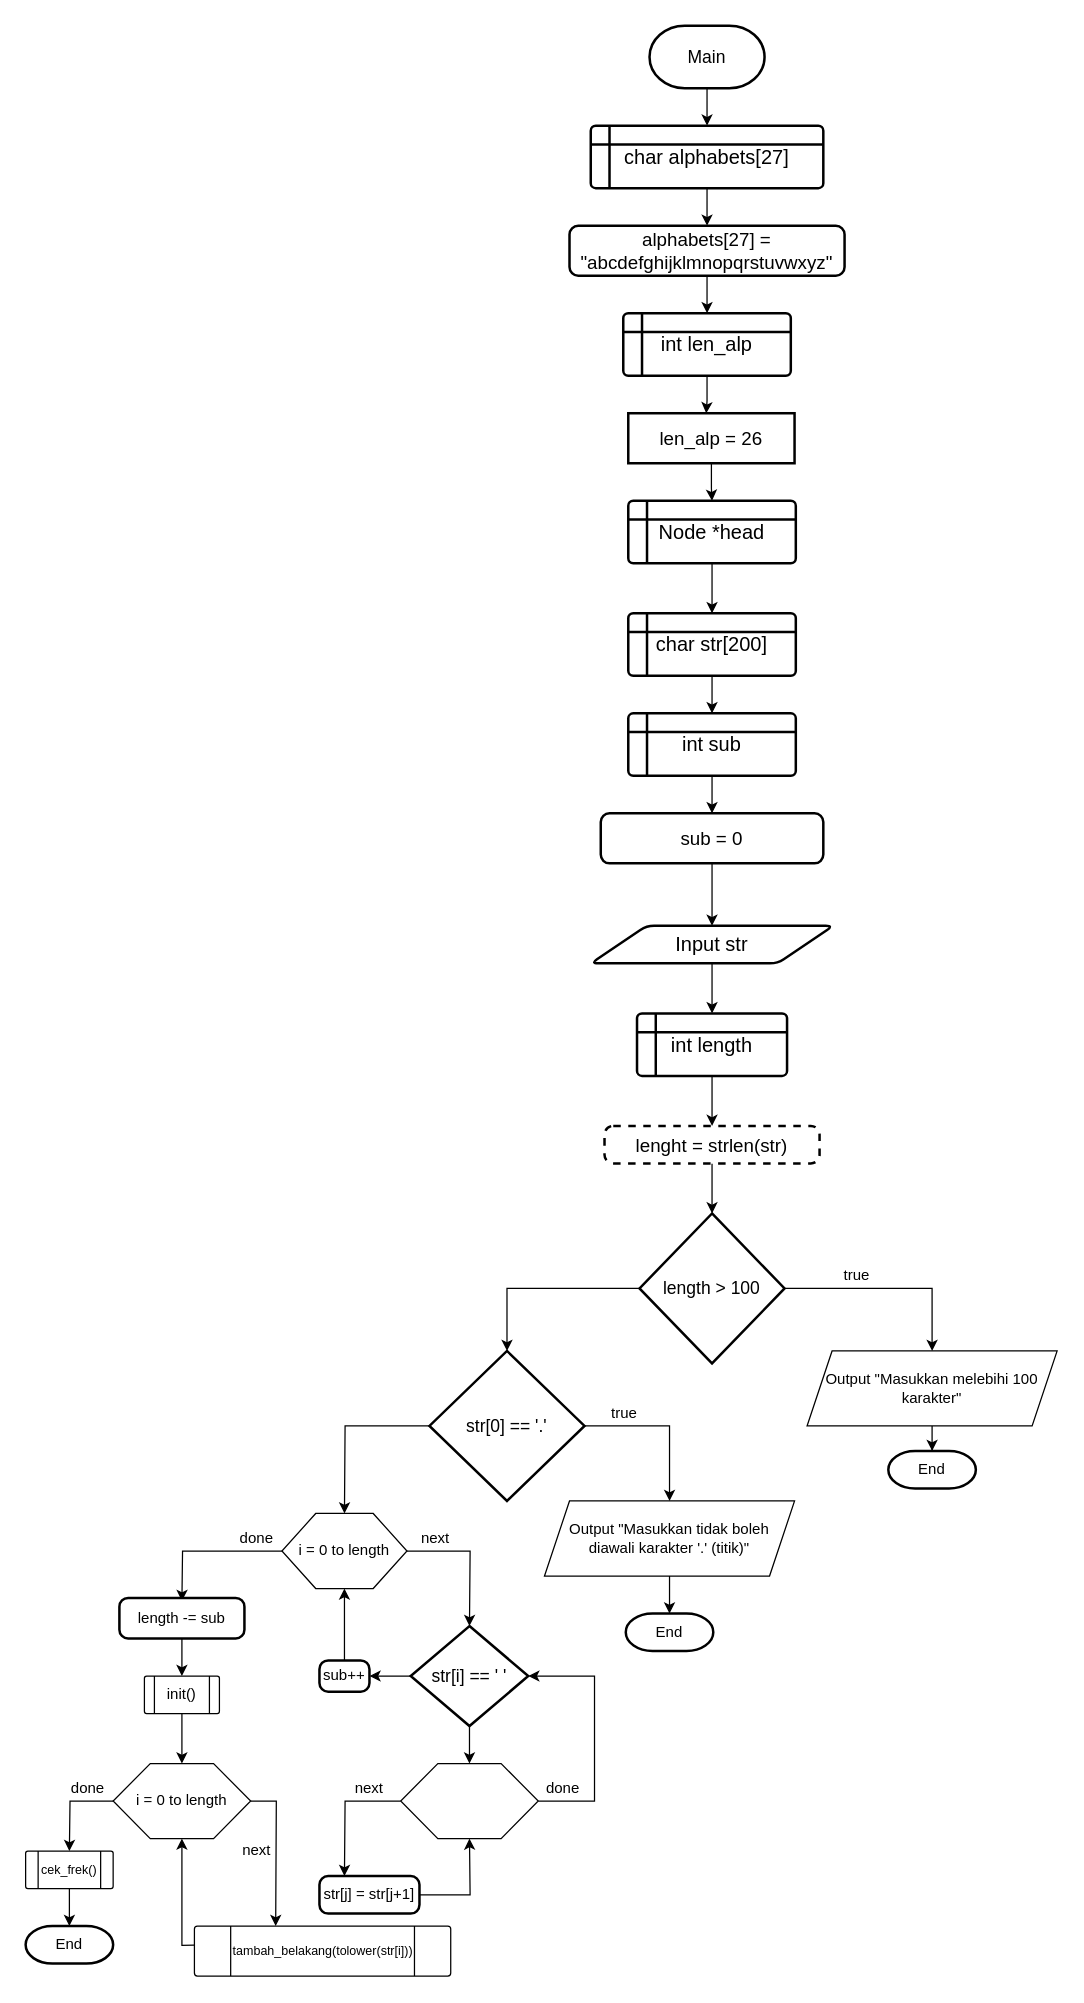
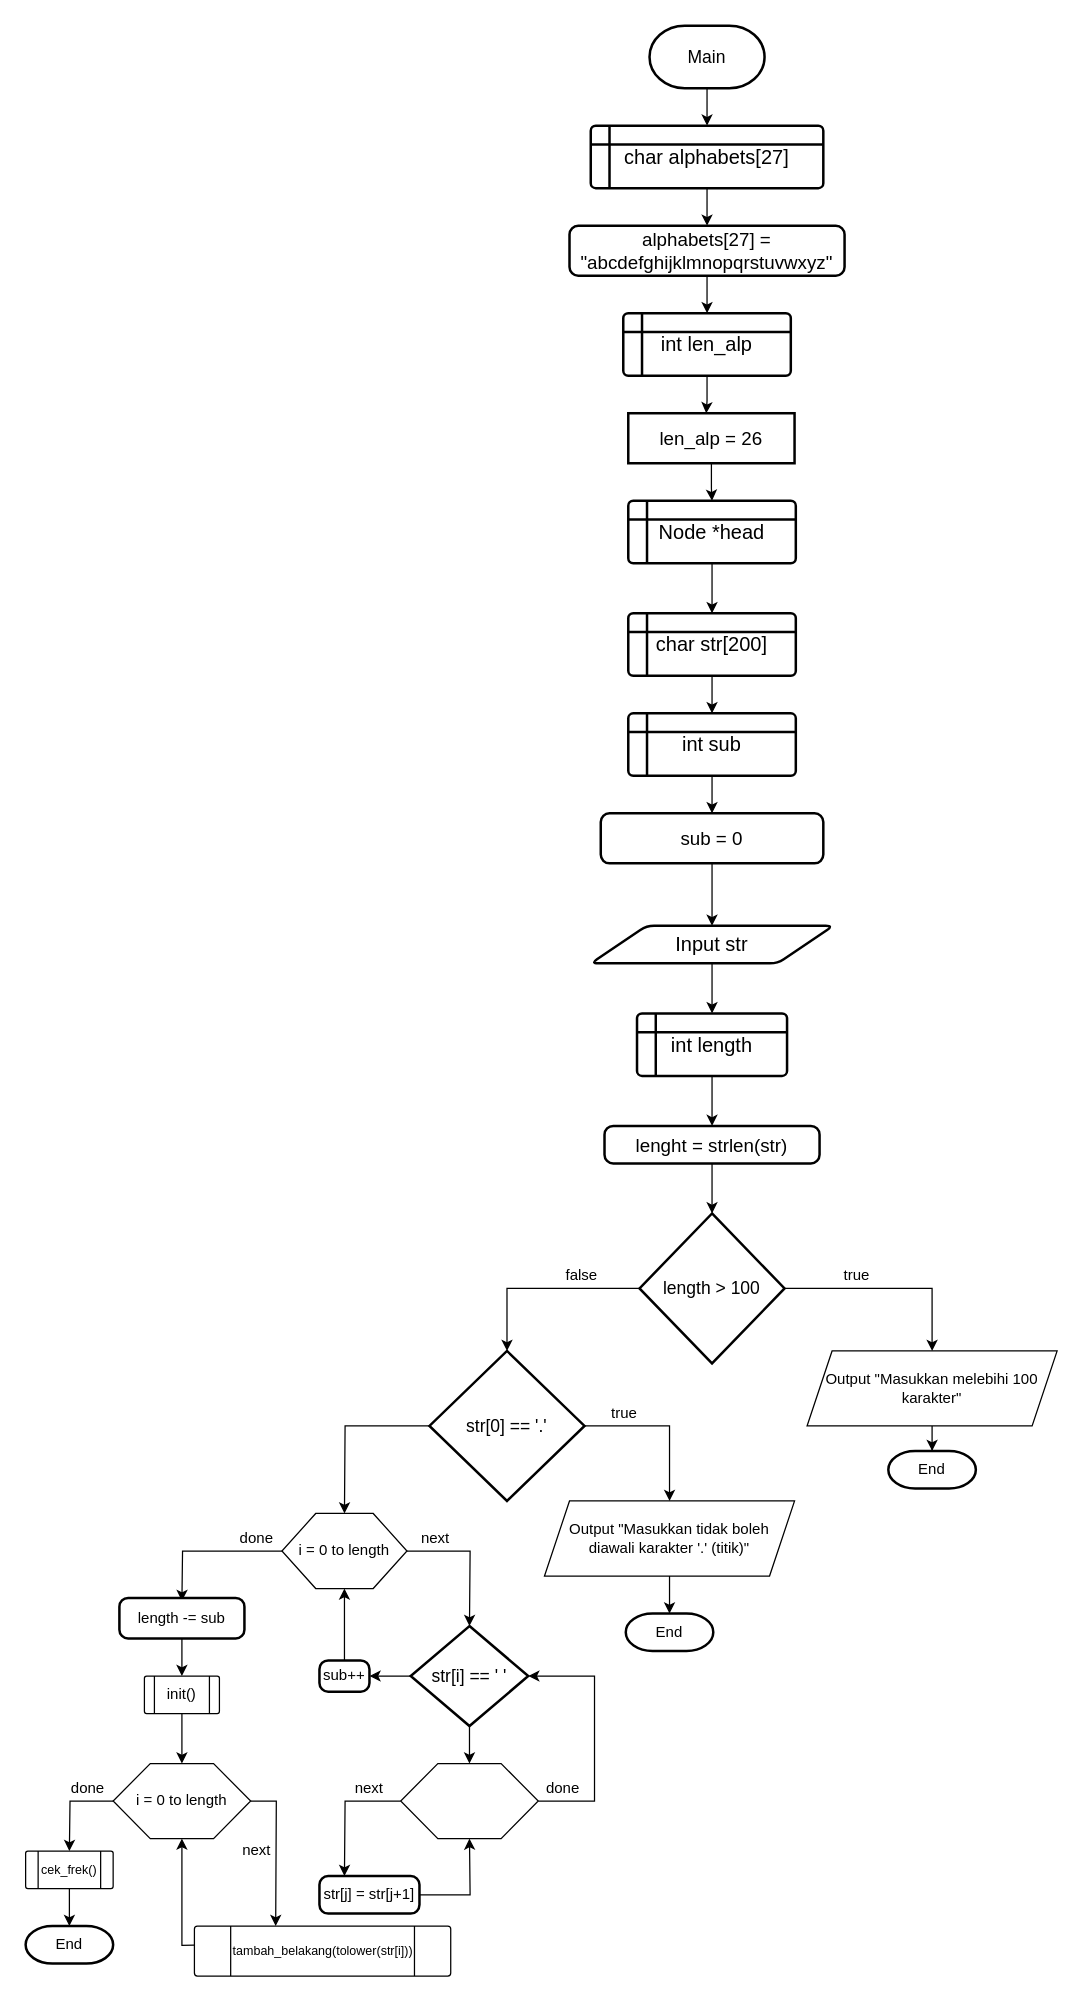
- <mxCell id="7" value="&lt;font style=&quot;font-size: 15px&quot;&gt;lenght = strlen(str)&lt;/font&gt;" style="rounded=1;whiteSpace=wrap;html=1;absoluteArcSize=1;arcSize=14;strokeWidth=2;dashed=1;" parent="1" vertex="1"><mxGeometry x="483" y="900" width="172" height="30" as="geometry" /></mxCell>
+ <mxCell id="7" value="&lt;font style=&quot;font-size: 15px&quot;&gt;lenght = strlen(str)&lt;/font&gt;" style="rounded=1;whiteSpace=wrap;html=1;absoluteArcSize=1;arcSize=14;strokeWidth=2;" parent="1" vertex="1"><mxGeometry x="483" y="900" width="172" height="30" as="geometry" /></mxCell>
+ <mxCell id="12" value="false" style="text;html=1;strokeColor=none;fillColor=none;align=center;verticalAlign=middle;whiteSpace=wrap;rounded=0;" parent="1" vertex="1"><mxGeometry x="445" y="1010" width="40" height="20" as="geometry" /></mxCell>
